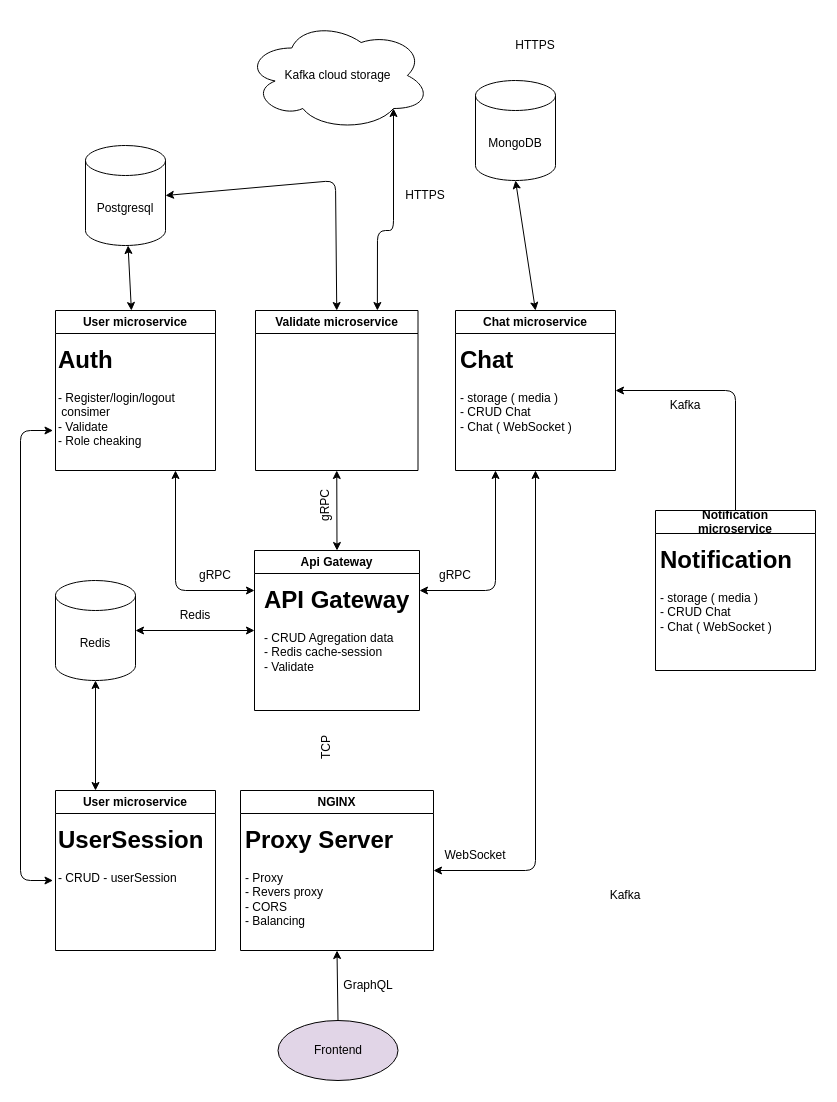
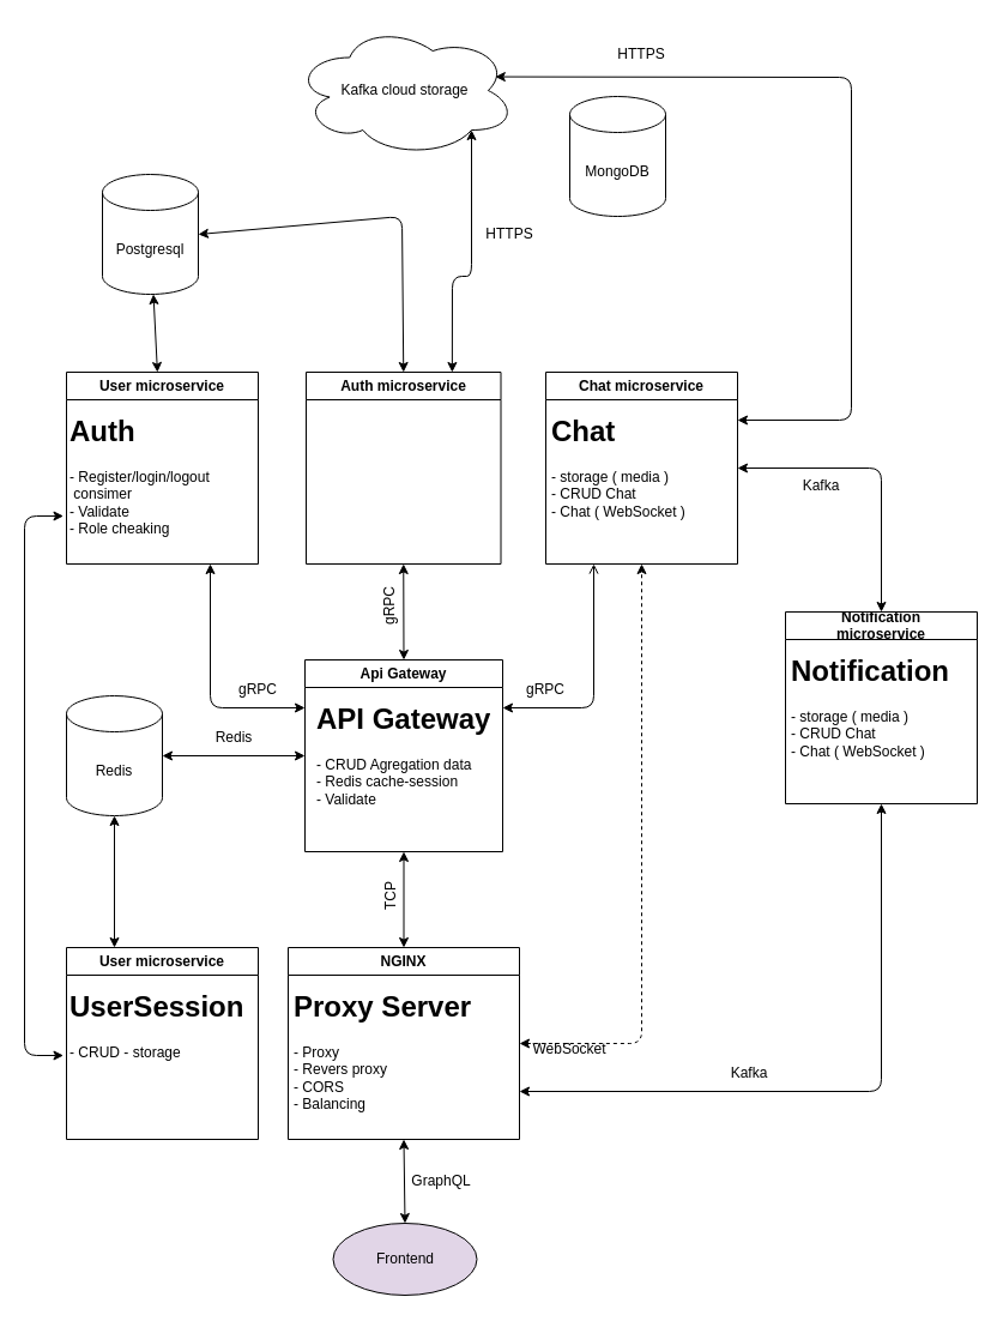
+ <mxCell id="36" value="" style="endArrow=classic;startArrow=classic;html=1;entryX=0.907;entryY=0.396;entryDx=0;entryDy=0;entryPerimeter=0;exitX=1;exitY=0.25;exitDx=0;exitDy=0;" parent="1" source="7" target="34" edge="1"><mxGeometry width="50" height="50" relative="1" as="geometry"><mxPoint x="430" y="280" as="sourcePoint" /><mxPoint x="480" y="230" as="targetPoint" /><Array as="points"><mxPoint x="710" y="350" /><mxPoint x="710" y="64" /></Array></mxGeometry></mxCell>
- <mxCell id="13" value="" style="endArrow=classic;startArrow=classic;html=1;exitX=0.5;exitY=1;exitDx=0;exitDy=0;entryX=0.5;entryY=0;entryDx=0;entryDy=0;exitPerimeter=0;" parent="1" source="3" target="7" edge="1"><mxGeometry width="50" height="50" relative="1" as="geometry"><mxPoint x="615" y="200" as="sourcePoint" /><mxPoint x="735" y="280" as="targetPoint" /><Array as="points" /></mxGeometry></mxCell>
- <mxCell id="6" value="Validate microservice" style="swimlane;whiteSpace=wrap;html=1;" parent="1" vertex="1"><mxGeometry x="255" y="310" width="162.5" height="160" as="geometry" /></mxCell>
+ <mxCell id="6" value="Auth microservice" style="swimlane;whiteSpace=wrap;html=1;" parent="1" vertex="1"><mxGeometry x="255" y="310" width="162.5" height="160" as="geometry" /></mxCell>
- <mxCell id="23" value="" style="endArrow=classic;startArrow=classic;html=1;exitX=1;exitY=0.25;exitDx=0;exitDy=0;entryX=0.25;entryY=1;entryDx=0;entryDy=0;" parent="1" source="14" target="7" edge="1"><mxGeometry width="50" height="50" relative="1" as="geometry"><mxPoint x="395" y="530" as="sourcePoint" /><mxPoint x="445" y="480" as="targetPoint" /><Array as="points"><mxPoint x="495" y="590" /></Array></mxGeometry></mxCell>
+ <mxCell id="23" value="" style="endArrow=open;startArrow=classic;html=1;exitX=1;exitY=0.25;exitDx=0;exitDy=0;entryX=0.25;entryY=1;entryDx=0;entryDy=0;" parent="1" source="14" target="7" edge="1"><mxGeometry width="50" height="50" relative="1" as="geometry"><mxPoint x="395" y="530" as="sourcePoint" /><mxPoint x="445" y="480" as="targetPoint" /><Array as="points"><mxPoint x="495" y="590" /></Array></mxGeometry></mxCell>
- <mxCell id="12" value="" style="endArrow=none;startArrow=classic;html=1;exitX=1;exitY=0.5;exitDx=0;exitDy=0;entryX=0.5;entryY=0;entryDx=0;entryDy=0;" parent="1" source="7" target="10" edge="1"><mxGeometry width="50" height="50" relative="1" as="geometry"><mxPoint x="595" y="280" as="sourcePoint" /><mxPoint x="795" y="320" as="targetPoint" /><Array as="points"><mxPoint x="735" y="390" /></Array></mxGeometry></mxCell>
+ <mxCell id="12" value="" style="endArrow=classic;startArrow=classic;html=1;exitX=1;exitY=0.5;exitDx=0;exitDy=0;entryX=0.5;entryY=0;entryDx=0;entryDy=0;" parent="1" source="7" target="10" edge="1"><mxGeometry width="50" height="50" relative="1" as="geometry"><mxPoint x="595" y="280" as="sourcePoint" /><mxPoint x="795" y="320" as="targetPoint" /><Array as="points"><mxPoint x="735" y="390" /></Array></mxGeometry></mxCell>
- <mxCell id="31" value="" style="endArrow=classic;startArrow=classic;html=1;exitX=1;exitY=0.5;exitDx=0;exitDy=0;entryX=0.5;entryY=1;entryDx=0;entryDy=0;" parent="1" source="16" target="7" edge="1"><mxGeometry width="50" height="50" relative="1" as="geometry"><mxPoint x="385" y="740" as="sourcePoint" /><mxPoint x="435" y="690" as="targetPoint" /><Array as="points"><mxPoint x="535" y="870" /></Array></mxGeometry></mxCell>
+ <mxCell id="31" value="" style="endArrow=classic;startArrow=classic;html=1;exitX=1;exitY=0.5;exitDx=0;exitDy=0;entryX=0.5;entryY=1;entryDx=0;entryDy=0;dashed=1;" parent="1" source="16" target="7" edge="1"><mxGeometry width="50" height="50" relative="1" as="geometry"><mxPoint x="385" y="740" as="sourcePoint" /><mxPoint x="435" y="690" as="targetPoint" /><Array as="points"><mxPoint x="535" y="870" /></Array></mxGeometry></mxCell>
+ <mxCell id="21" value="" style="endArrow=classic;startArrow=classic;html=1;entryX=0.5;entryY=1;entryDx=0;entryDy=0;exitX=0.5;exitY=0;exitDx=0;exitDy=0;" parent="1" source="16" target="14" edge="1"><mxGeometry width="50" height="50" relative="1" as="geometry"><mxPoint x="335" y="790" as="sourcePoint" /><mxPoint x="445" y="610" as="targetPoint" /></mxGeometry></mxCell>
- <mxCell id="45" value="&lt;h1&gt;UserSession&lt;/h1&gt;&lt;div&gt;- CRUD - userSession&lt;/div&gt;" style="text;html=1;strokeColor=none;fillColor=none;spacing=5;spacingTop=-20;whiteSpace=wrap;overflow=hidden;rounded=0;" vertex="1" parent="44"><mxGeometry x="-2.5" y="30" width="162.5" height="120" as="geometry" /></mxCell>
+ <mxCell id="45" value="&lt;h1&gt;UserSession&lt;/h1&gt;&lt;div&gt;- CRUD - storage&lt;/div&gt;" style="text;html=1;strokeColor=none;fillColor=none;spacing=5;spacingTop=-20;whiteSpace=wrap;overflow=hidden;rounded=0;" vertex="1" parent="44"><mxGeometry x="-2.5" y="30" width="162.5" height="120" as="geometry" /></mxCell>
- <mxCell id="32" value="WebSocket" style="text;html=1;strokeColor=none;fillColor=none;align=center;verticalAlign=middle;whiteSpace=wrap;rounded=0;" parent="1" vertex="1"><mxGeometry x="440" y="840" width="70" height="30" as="geometry" /></mxCell>
+ <mxCell id="32" value="WebSocket" style="text;html=1;strokeColor=none;fillColor=none;align=center;verticalAlign=middle;whiteSpace=wrap;rounded=0;" parent="1" vertex="1"><mxGeometry x="440" y="860" width="70" height="30" as="geometry" /></mxCell>
+ <mxCell id="33" value="" style="endArrow=classic;startArrow=classic;html=1;entryX=0.5;entryY=1;entryDx=0;entryDy=0;exitX=1;exitY=0.75;exitDx=0;exitDy=0;" parent="1" source="16" target="10" edge="1"><mxGeometry width="50" height="50" relative="1" as="geometry"><mxPoint x="595" y="760" as="sourcePoint" /><mxPoint x="585" y="500" as="targetPoint" /><Array as="points"><mxPoint x="735" y="910" /></Array></mxGeometry></mxCell>
- <mxCell id="25" value="" style="endArrow=none;startArrow=classic;html=1;exitX=0.5;exitY=1;exitDx=0;exitDy=0;entryX=0.5;entryY=0;entryDx=0;entryDy=0;" parent="1" source="16" target="19" edge="1"><mxGeometry width="50" height="50" relative="1" as="geometry"><mxPoint x="425" y="860" as="sourcePoint" /><mxPoint x="475" y="810" as="targetPoint" /></mxGeometry></mxCell>
+ <mxCell id="25" value="" style="endArrow=classic;startArrow=classic;html=1;exitX=0.5;exitY=1;exitDx=0;exitDy=0;entryX=0.5;entryY=0;entryDx=0;entryDy=0;" parent="1" source="16" target="19" edge="1"><mxGeometry width="50" height="50" relative="1" as="geometry"><mxPoint x="425" y="860" as="sourcePoint" /><mxPoint x="475" y="810" as="targetPoint" /></mxGeometry></mxCell>
